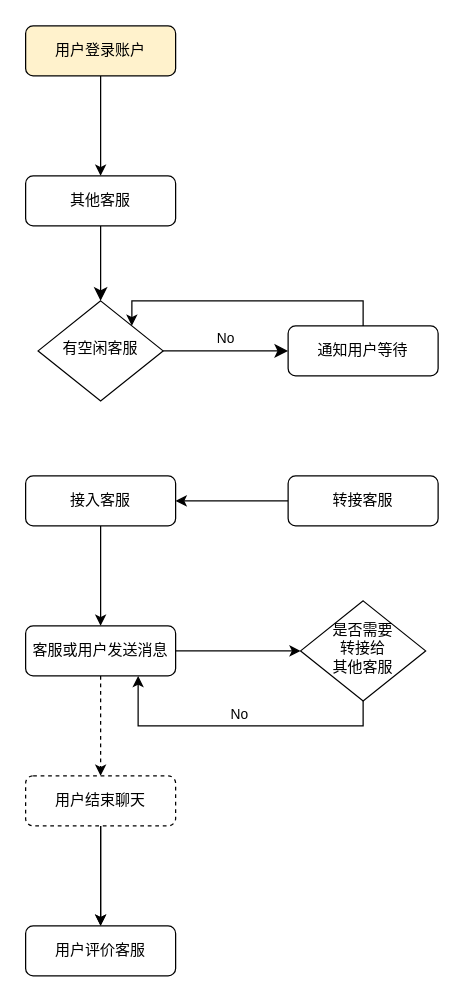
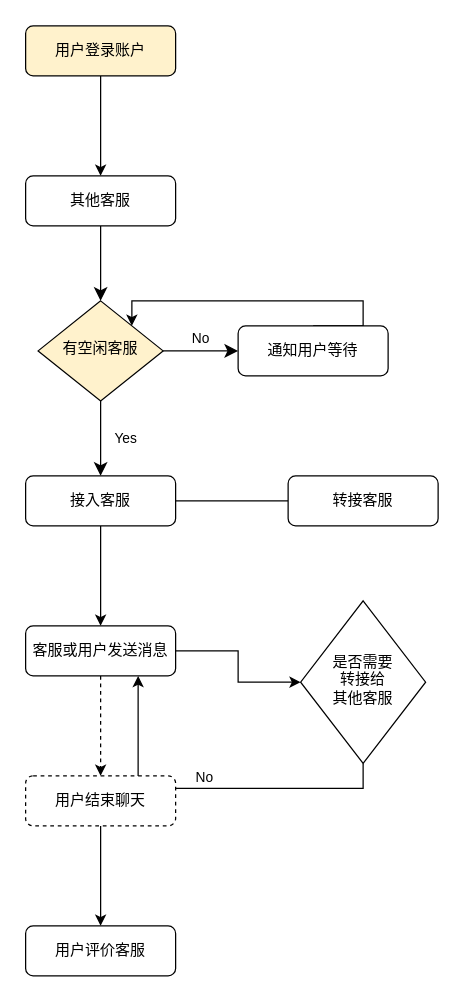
- <mxCell id="6" value="有空闲客服" style="rhombus;whiteSpace=wrap;html=1;shadow=0;fontFamily=Helvetica;fontSize=12;align=center;strokeWidth=1;spacing=6;spacingTop=-4;" parent="1" vertex="1"><mxGeometry x="30" y="240" width="100" height="80" as="geometry" /></mxCell>
+ <mxCell id="6" value="有空闲客服" style="rhombus;whiteSpace=wrap;html=1;shadow=0;fontFamily=Helvetica;fontSize=12;align=center;strokeWidth=1;spacing=6;spacingTop=-4;fillColor=#fff2cc;" parent="1" vertex="1"><mxGeometry x="30" y="240" width="100" height="80" as="geometry" /></mxCell>
- <mxCell id="8" value="通知用户等待" style="rounded=1;whiteSpace=wrap;html=1;fontSize=12;glass=0;strokeWidth=1;shadow=0;" parent="1" vertex="1"><mxGeometry x="230" y="260" width="120" height="40" as="geometry" /></mxCell>
+ <mxCell id="8" value="通知用户等待" style="rounded=1;whiteSpace=wrap;html=1;fontSize=12;glass=0;strokeWidth=1;shadow=0;" parent="1" vertex="1"><mxGeometry x="190" y="260" width="120" height="40" as="geometry" /></mxCell>
+ <mxCell id="4" value="Yes" style="rounded=0;html=1;jettySize=auto;orthogonalLoop=1;fontSize=11;endArrow=classic;endFill=1;endSize=8;strokeWidth=1;shadow=0;labelBackgroundColor=none;edgeStyle=orthogonalEdgeStyle;entryX=0.5;entryY=0;entryDx=0;entryDy=0;" parent="1" source="6" target="18" edge="1"><mxGeometry y="20" relative="1" as="geometry"><mxPoint as="offset" /></mxGeometry></mxCell>
- <mxCell id="15" style="edgeStyle=orthogonalEdgeStyle;rounded=0;orthogonalLoop=1;jettySize=auto;html=1;exitX=0;exitY=0.5;exitDx=0;exitDy=0;entryX=1;entryY=0.5;entryDx=0;entryDy=0;" edge="1" parent="1" source="16" target="18"><mxGeometry relative="1" as="geometry" /></mxCell>
+ <mxCell id="15" style="edgeStyle=orthogonalEdgeStyle;rounded=0;orthogonalLoop=1;jettySize=auto;html=1;exitX=0;exitY=0.5;exitDx=0;exitDy=0;entryX=1;entryY=0.5;entryDx=0;entryDy=0;endArrow=none;" edge="1" parent="1" source="16" target="18"><mxGeometry relative="1" as="geometry" /></mxCell>
- <mxCell id="11" value="是否需要&lt;br&gt;转接给&lt;br&gt;其他客服" style="rhombus;whiteSpace=wrap;html=1;shadow=0;fontFamily=Helvetica;fontSize=12;align=center;strokeWidth=1;spacing=6;spacingTop=-4;" parent="1" vertex="1"><mxGeometry x="240" y="480" width="100" height="80" as="geometry" /></mxCell>
+ <mxCell id="11" value="是否需要&lt;br&gt;转接给&lt;br&gt;其他客服" style="rhombus;whiteSpace=wrap;html=1;shadow=0;fontFamily=Helvetica;fontSize=12;align=center;strokeWidth=1;spacing=6;spacingTop=-4;" parent="1" vertex="1"><mxGeometry x="240" y="480" width="100" height="130" as="geometry" /></mxCell>
- <mxCell id="13" value="" style="edgeStyle=orthogonalEdgeStyle;rounded=0;orthogonalLoop=1;jettySize=auto;html=1;endArrow=classic;endFill=1;" edge="1" parent="1" source="14" target="22"><mxGeometry relative="1" as="geometry" /></mxCell>
